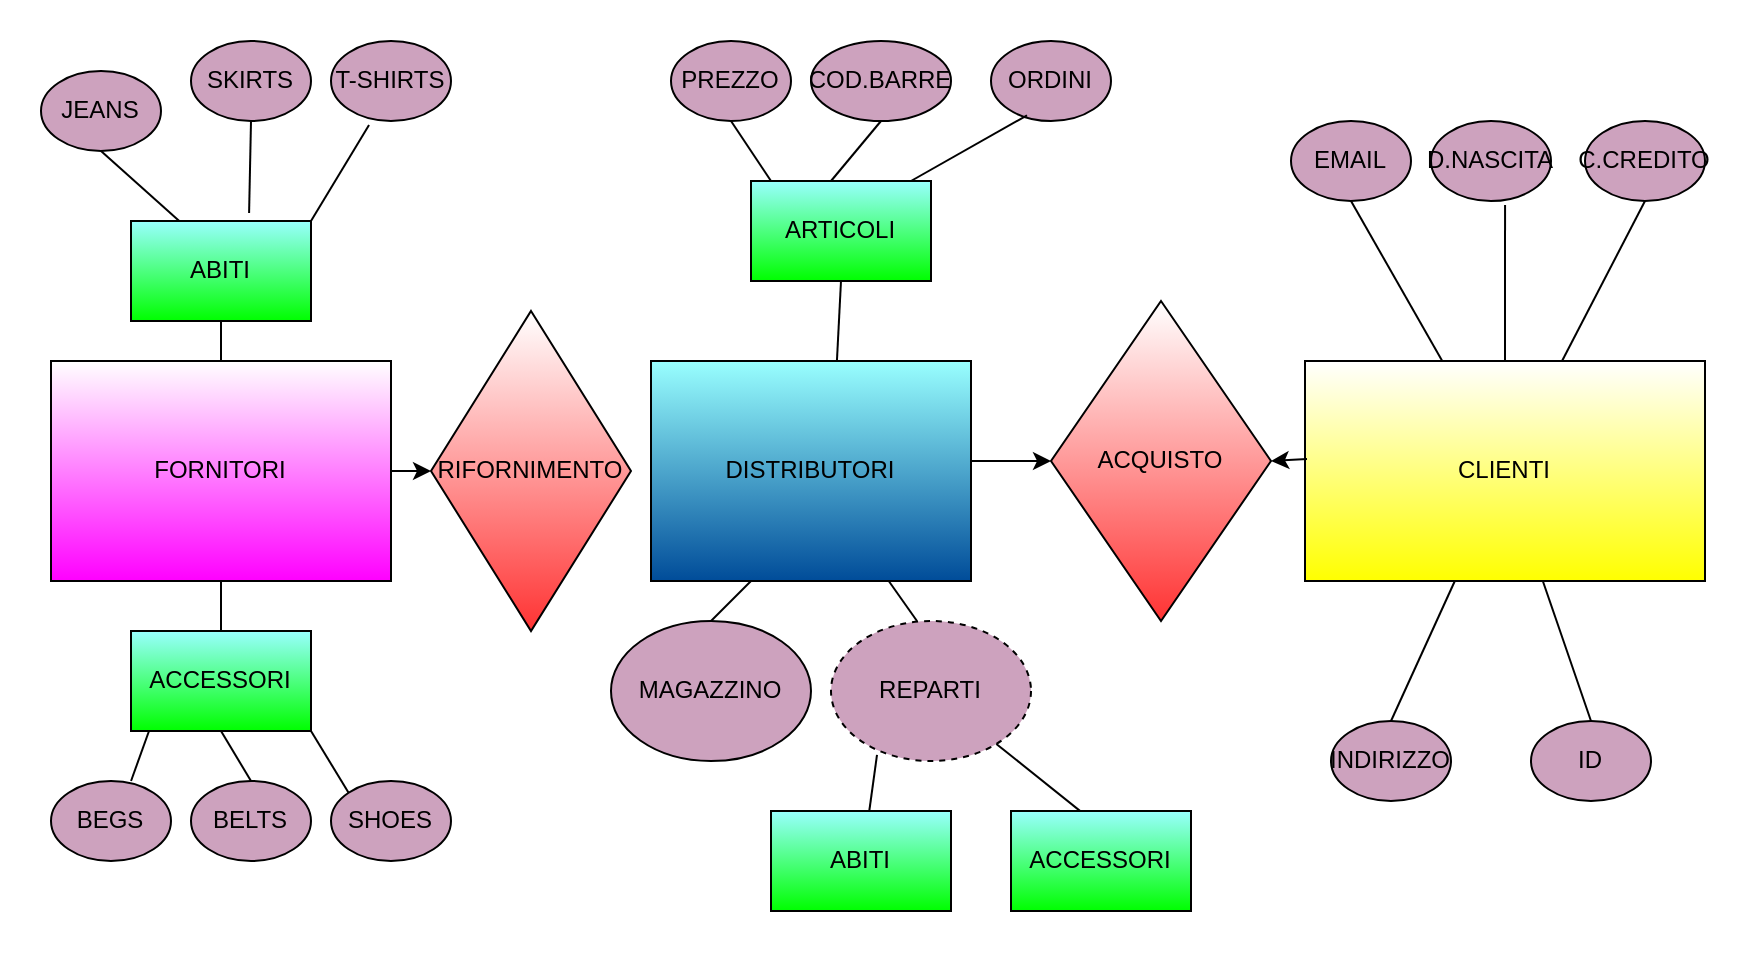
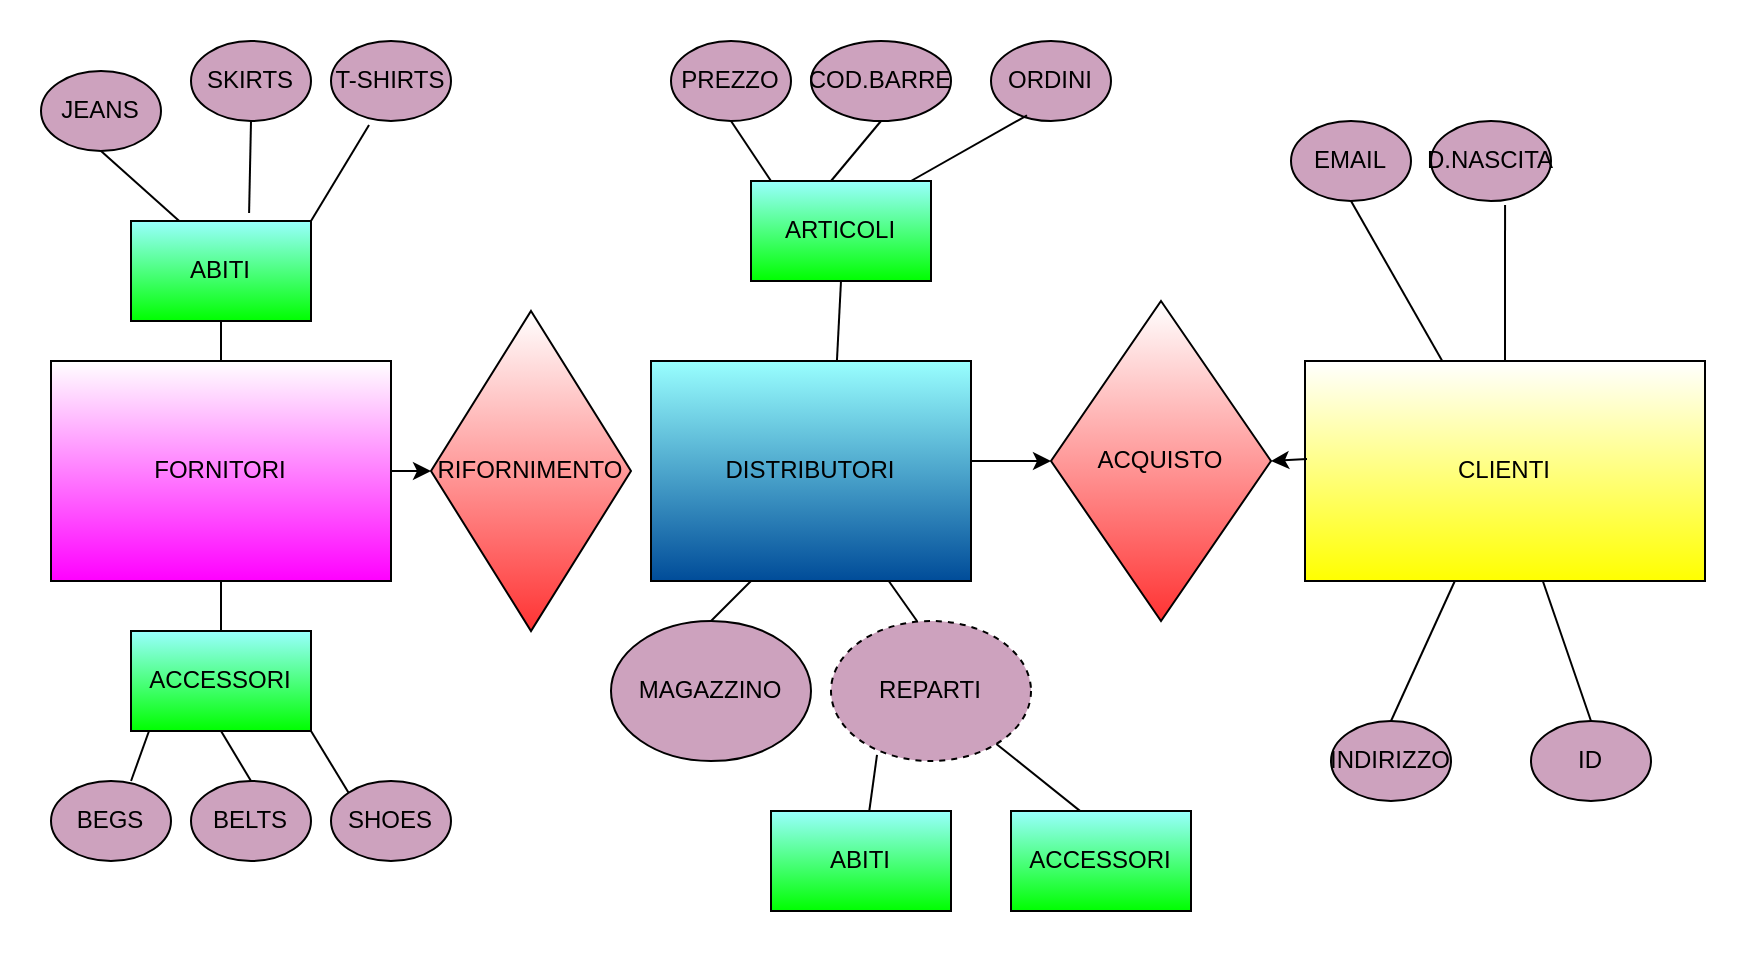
- <mxCell id="26" value="C.CREDITO" style="ellipse;whiteSpace=wrap;html=1;fillColor=#CDA2BE;" parent="1" vertex="1"><mxGeometry x="792" y="60" width="60" height="40" as="geometry" /></mxCell>
- <mxCell id="27" value="" style="endArrow=none;html=1;entryX=0.5;entryY=1;entryDx=0;entryDy=0;" parent="1" source="4" target="26" edge="1"><mxGeometry width="50" height="50" relative="1" as="geometry"><mxPoint x="415" y="280" as="sourcePoint" /><mxPoint x="465" y="230" as="targetPoint" /></mxGeometry></mxCell>
